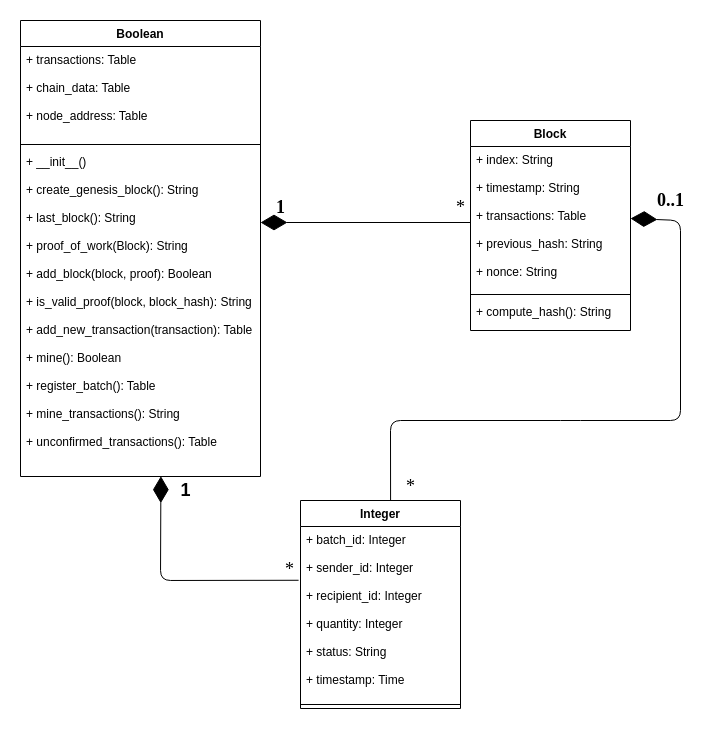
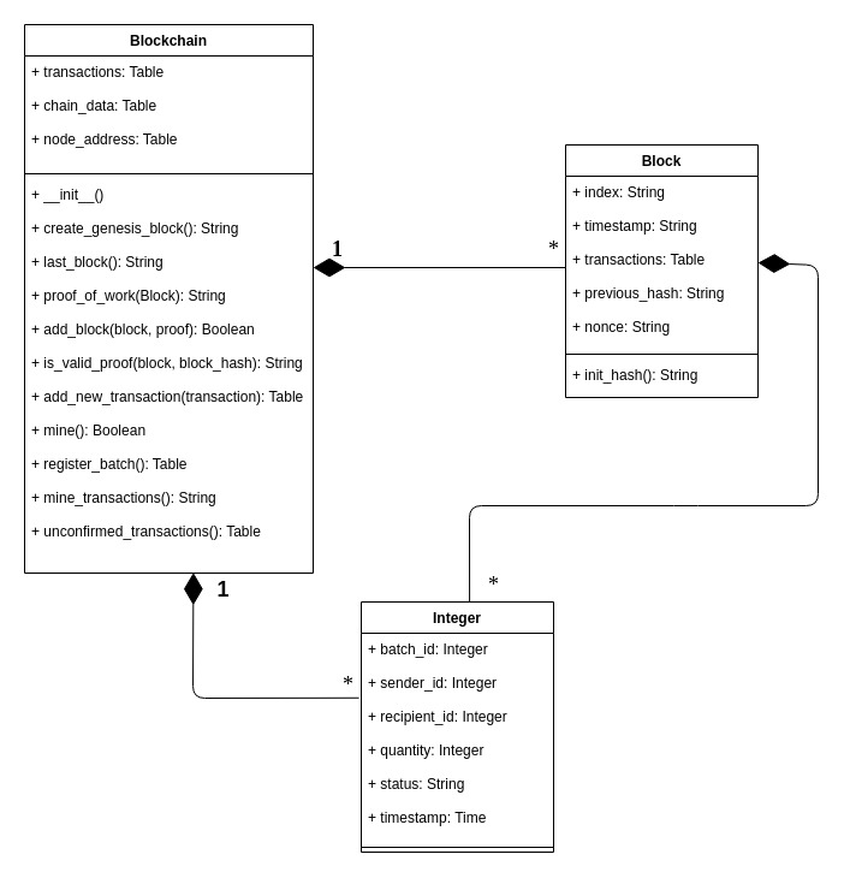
- <mxCell id="6" value="Boolean" style="swimlane;fontStyle=1;align=center;verticalAlign=top;childLayout=stackLayout;horizontal=1;startSize=26;horizontalStack=0;resizeParent=1;resizeParentMax=0;resizeLast=0;collapsible=1;marginBottom=0;" parent="1" vertex="1"><mxGeometry x="20" y="20" width="240" height="456" as="geometry" /></mxCell>
+ <mxCell id="6" value="Blockchain" style="swimlane;fontStyle=1;align=center;verticalAlign=top;childLayout=stackLayout;horizontal=1;startSize=26;horizontalStack=0;resizeParent=1;resizeParentMax=0;resizeLast=0;collapsible=1;marginBottom=0;" parent="1" vertex="1"><mxGeometry x="20" y="20" width="240" height="456" as="geometry" /></mxCell>
- <mxCell id="14" value="&lt;b&gt;&lt;font style=&quot;font-size: 18px&quot; face=&quot;Times New Roman&quot;&gt;0..1&lt;/font&gt;&lt;/b&gt;" style="text;html=1;align=center;verticalAlign=middle;resizable=0;points=[];autosize=1;" parent="1" vertex="1"><mxGeometry x="650" y="190" width="40" height="20" as="geometry" /></mxCell>
- <mxCell id="5" value="+ compute_hash(): String" style="text;strokeColor=none;fillColor=none;align=left;verticalAlign=top;spacingLeft=4;spacingRight=4;overflow=hidden;rotatable=0;points=[[0,0.5],[1,0.5]];portConstraint=eastwest;" parent="2" vertex="1"><mxGeometry y="178" width="160" height="32" as="geometry" /></mxCell>
+ <mxCell id="5" value="+ init_hash(): String" style="text;strokeColor=none;fillColor=none;align=left;verticalAlign=top;spacingLeft=4;spacingRight=4;overflow=hidden;rotatable=0;points=[[0,0.5],[1,0.5]];portConstraint=eastwest;" parent="2" vertex="1"><mxGeometry y="178" width="160" height="32" as="geometry" /></mxCell>
